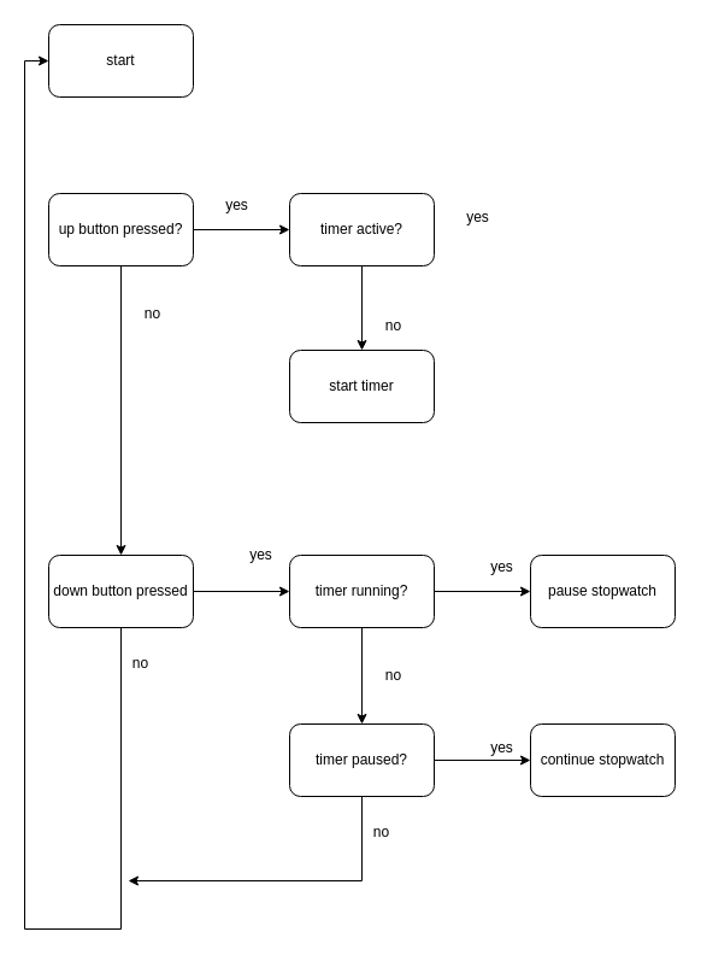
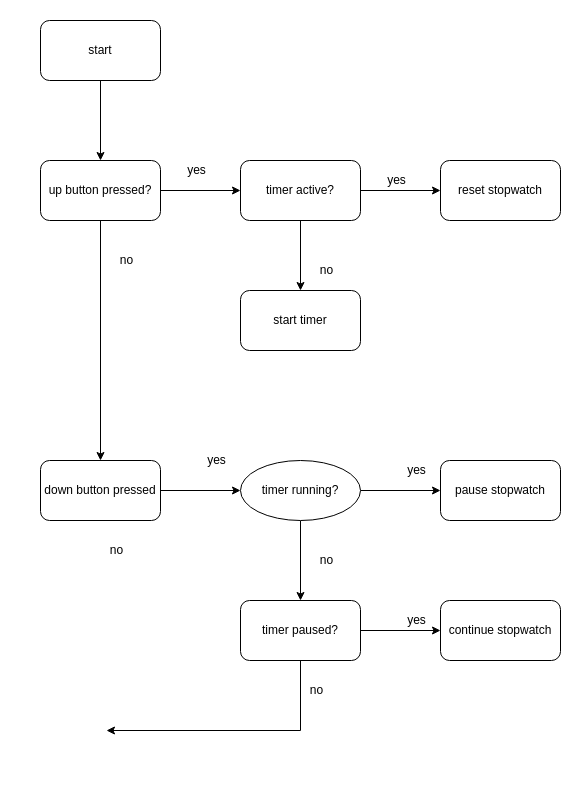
+ <mxCell id="2" value="" style="edgeStyle=orthogonalEdgeStyle;rounded=0;orthogonalLoop=1;jettySize=auto;html=1;" edge="1" parent="1" source="3" target="6"><mxGeometry relative="1" as="geometry" /></mxCell>
+ <mxCell id="7" value="" style="edgeStyle=orthogonalEdgeStyle;rounded=0;orthogonalLoop=1;jettySize=auto;html=1;" edge="1" parent="1" source="9" target="13"><mxGeometry relative="1" as="geometry" /></mxCell>
+ <mxCell id="13" value="reset stopwatch" style="whiteSpace=wrap;html=1;rounded=1;" vertex="1" parent="1"><mxGeometry x="440" y="160" width="120" height="60" as="geometry" /></mxCell>
- <mxCell id="16" value="timer running?" style="whiteSpace=wrap;html=1;rounded=1;" vertex="1" parent="1"><mxGeometry x="240" y="460" width="120" height="60" as="geometry" /></mxCell>
+ <mxCell id="16" value="timer running?" style="ellipse;whiteSpace=wrap;html=1;" vertex="1" parent="1"><mxGeometry x="240" y="460" width="120" height="60" as="geometry" /></mxCell>
- <mxCell id="11" style="edgeStyle=orthogonalEdgeStyle;rounded=0;orthogonalLoop=1;jettySize=auto;html=1;entryX=0;entryY=0.5;entryDx=0;entryDy=0;" edge="1" parent="1" source="12" target="3"><mxGeometry relative="1" as="geometry"><mxPoint x="100" y="780" as="targetPoint" /><Array as="points"><mxPoint x="100" y="770" /><mxPoint x="20" y="770" /><mxPoint x="20" y="50" /></Array></mxGeometry></mxCell>
